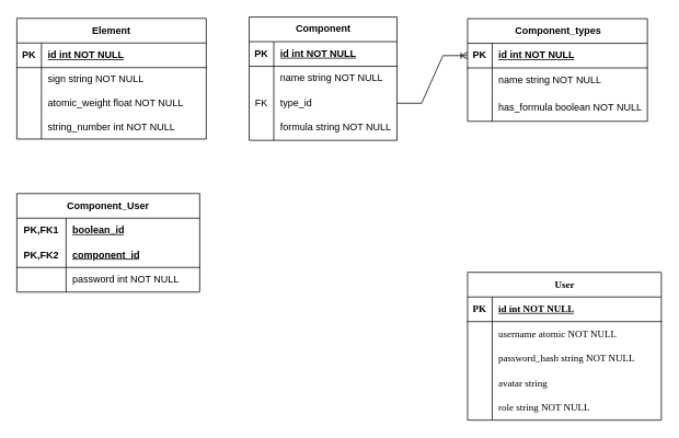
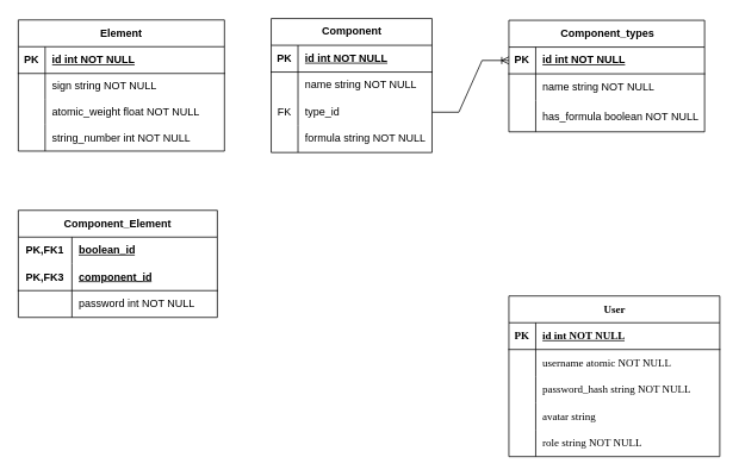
- <mxCell id="55" value="Component_User" style="shape=table;startSize=30;container=1;collapsible=1;childLayout=tableLayout;fixedRows=1;rowLines=0;fontStyle=1;align=center;resizeLast=1;html=1;whiteSpace=wrap;" vertex="1" parent="1"><mxGeometry x="20" y="235" width="222.75" height="120" as="geometry" /></mxCell>
+ <mxCell id="55" value="Component_Element" style="shape=table;startSize=30;container=1;collapsible=1;childLayout=tableLayout;fixedRows=1;rowLines=0;fontStyle=1;align=center;resizeLast=1;html=1;whiteSpace=wrap;" vertex="1" parent="1"><mxGeometry x="20" y="235" width="222.75" height="120" as="geometry" /></mxCell>
- <mxCell id="60" value="PK,FK2" style="shape=partialRectangle;connectable=0;fillColor=none;top=0;left=0;bottom=0;right=0;fontStyle=1;overflow=hidden;html=1;whiteSpace=wrap;" vertex="1" parent="59"><mxGeometry width="60" height="30" as="geometry"><mxRectangle width="60" height="30" as="alternateBounds" /></mxGeometry></mxCell>
+ <mxCell id="60" value="PK,FK3" style="shape=partialRectangle;connectable=0;fillColor=none;top=0;left=0;bottom=0;right=0;fontStyle=1;overflow=hidden;html=1;whiteSpace=wrap;" vertex="1" parent="59"><mxGeometry width="60" height="30" as="geometry"><mxRectangle width="60" height="30" as="alternateBounds" /></mxGeometry></mxCell>
